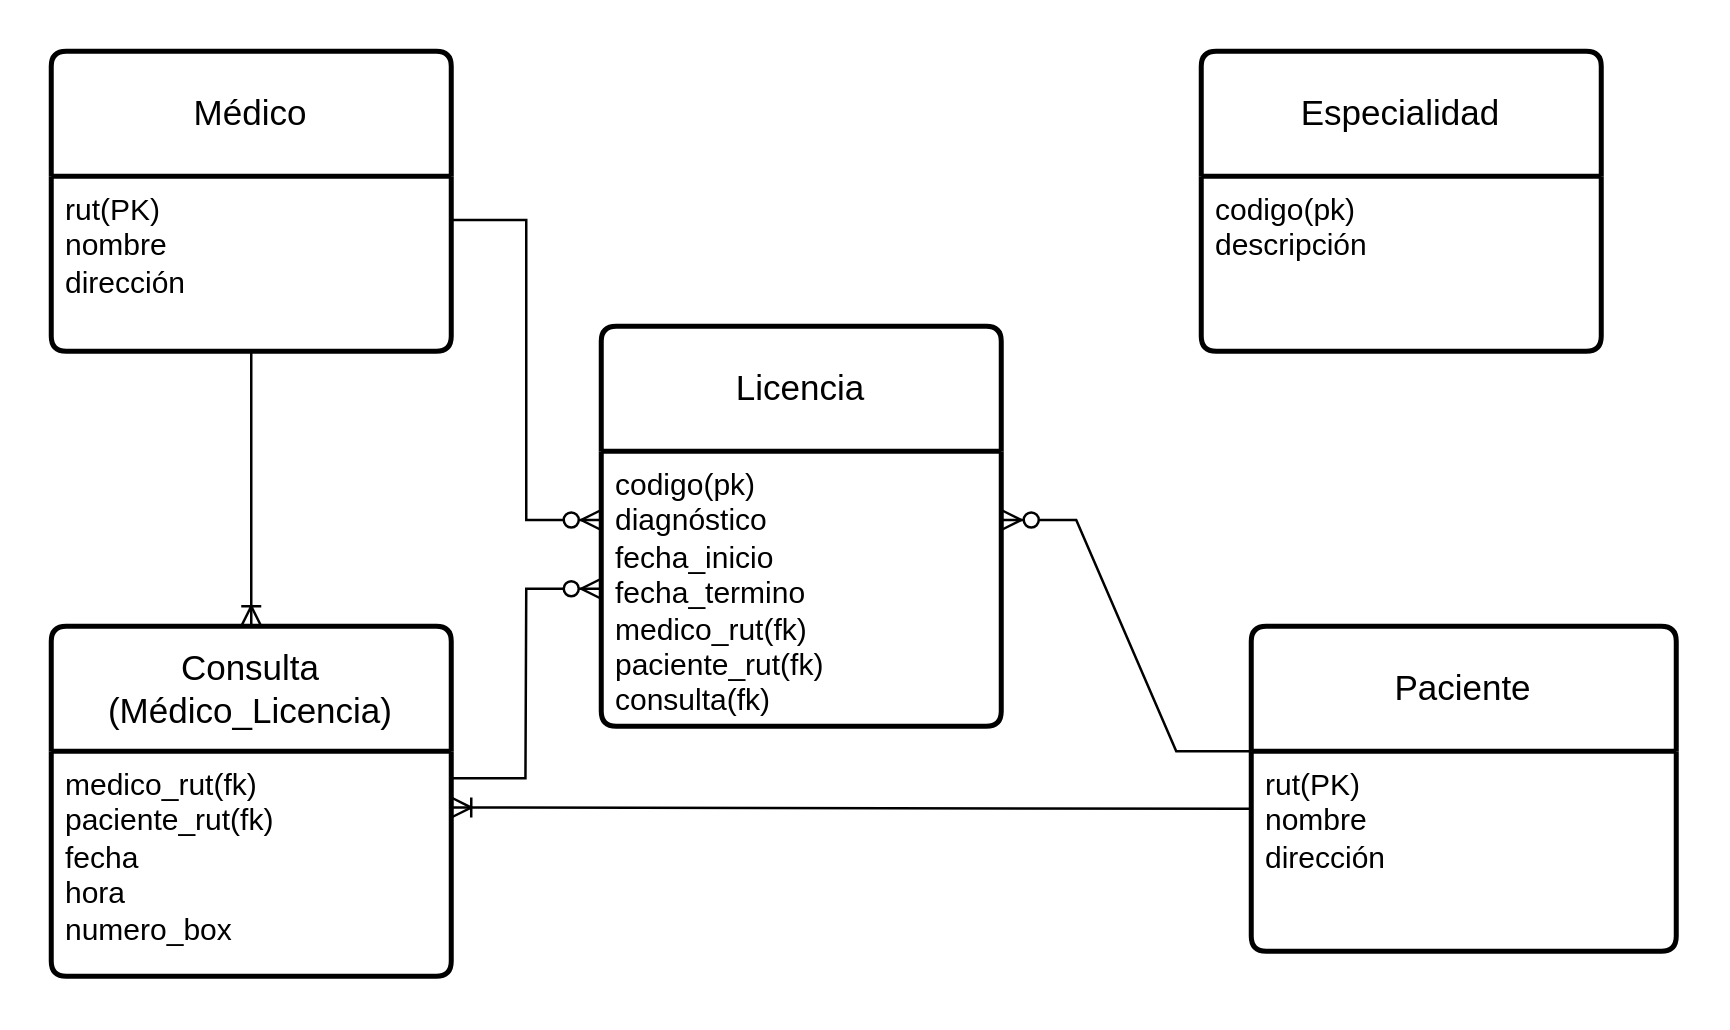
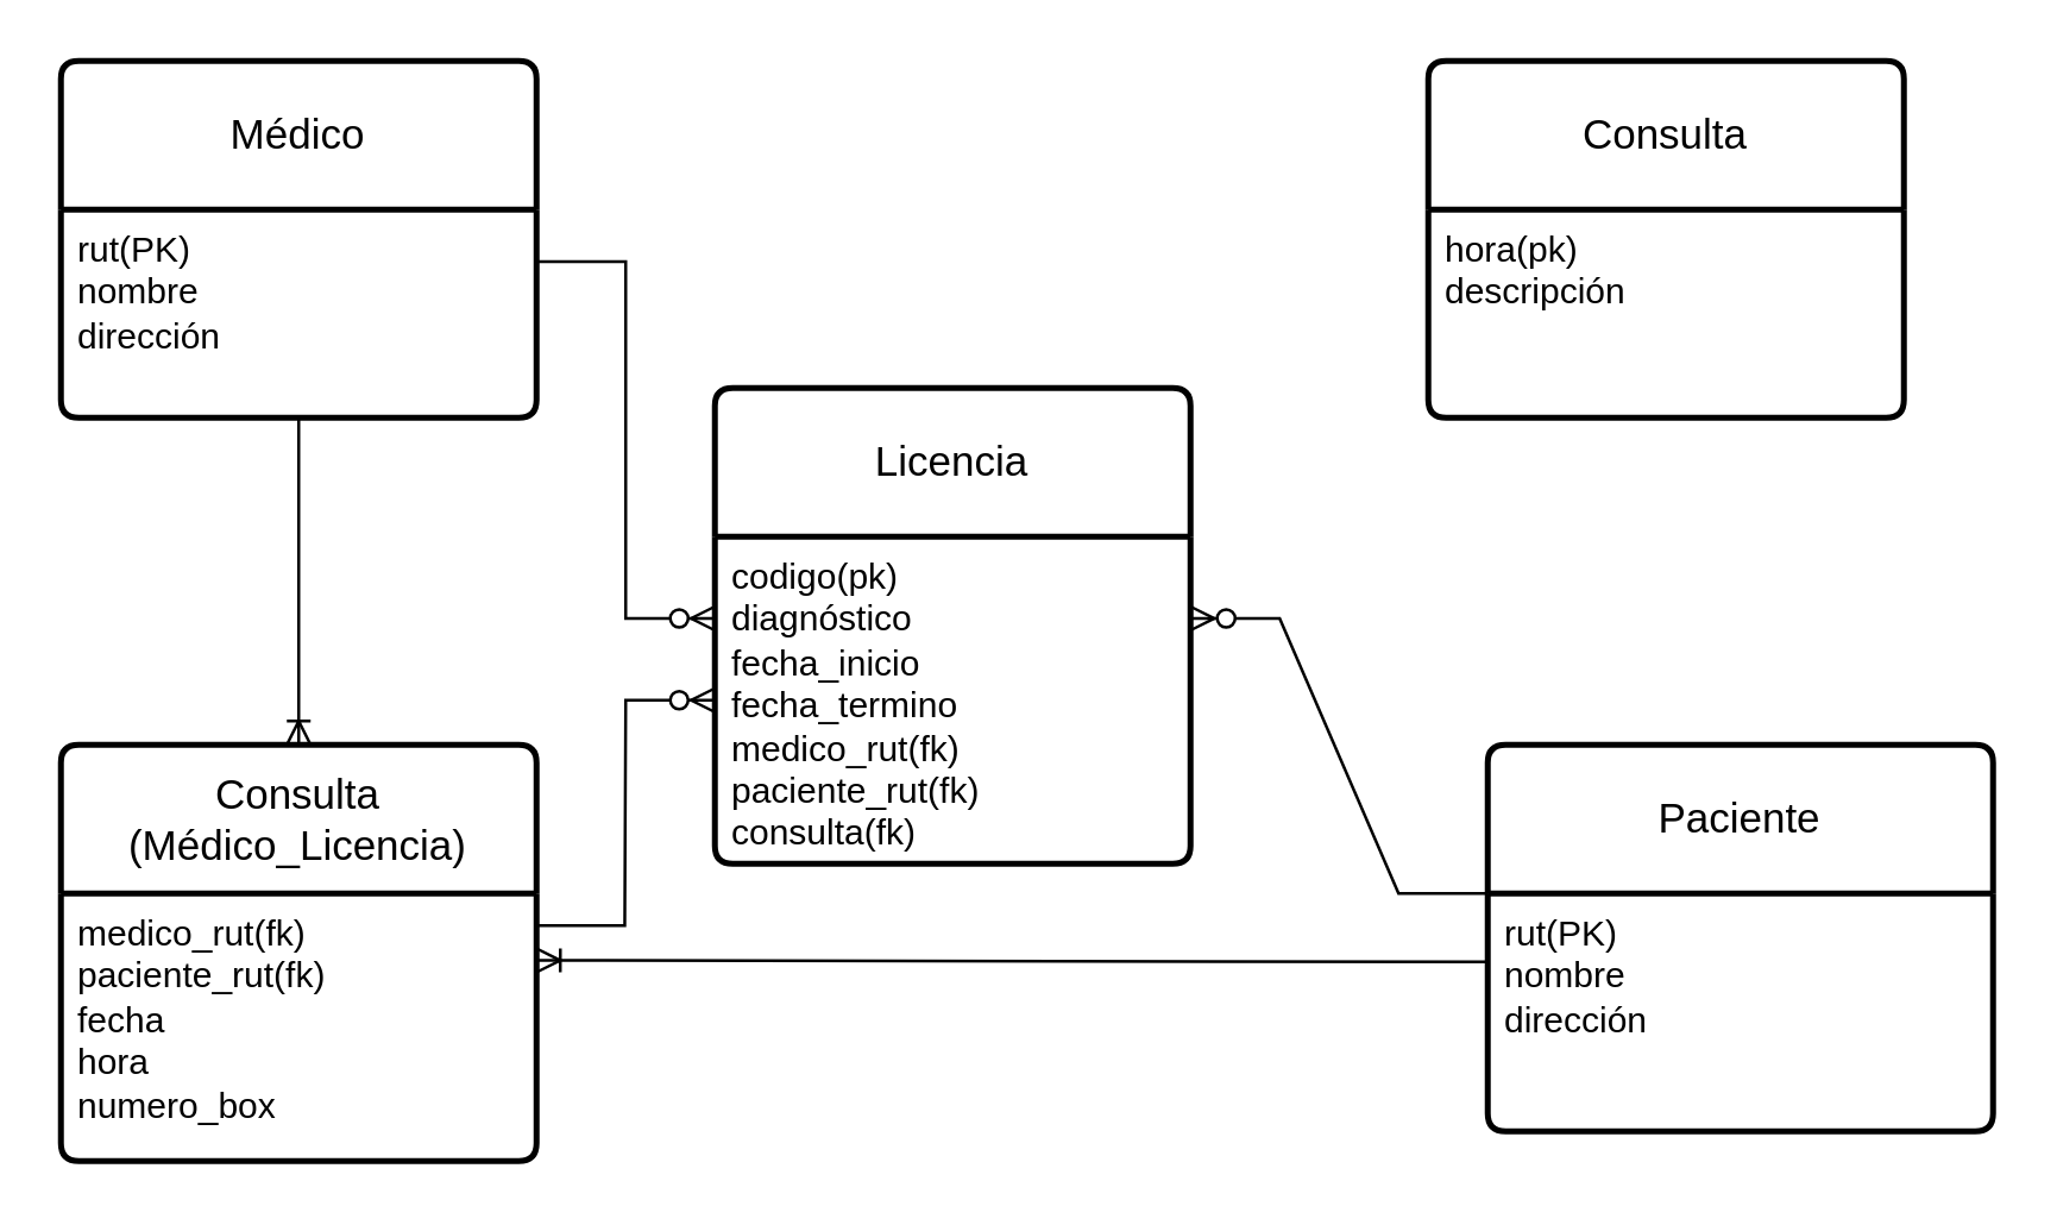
- <mxCell id="2" value="Especialidad" style="swimlane;childLayout=stackLayout;horizontal=1;startSize=50;horizontalStack=0;rounded=1;fontSize=14;fontStyle=0;strokeWidth=2;resizeParent=0;resizeLast=1;shadow=0;dashed=0;align=center;arcSize=4;whiteSpace=wrap;html=1;" vertex="1" parent="1"><mxGeometry x="480" y="20" width="160" height="120" as="geometry" /></mxCell>
+ <mxCell id="2" value="Consulta" style="swimlane;childLayout=stackLayout;horizontal=1;startSize=50;horizontalStack=0;rounded=1;fontSize=14;fontStyle=0;strokeWidth=2;resizeParent=0;resizeLast=1;shadow=0;dashed=0;align=center;arcSize=4;whiteSpace=wrap;html=1;" vertex="1" parent="1"><mxGeometry x="480" y="20" width="160" height="120" as="geometry" /></mxCell>
- <mxCell id="3" value="codigo(pk)&lt;div&gt;descripción&lt;/div&gt;" style="align=left;strokeColor=none;fillColor=none;spacingLeft=4;fontSize=12;verticalAlign=top;resizable=0;rotatable=0;part=1;html=1;" vertex="1" parent="2"><mxGeometry y="50" width="160" height="70" as="geometry" /></mxCell>
+ <mxCell id="3" value="hora(pk)&lt;div&gt;descripción&lt;/div&gt;" style="align=left;strokeColor=none;fillColor=none;spacingLeft=4;fontSize=12;verticalAlign=top;resizable=0;rotatable=0;part=1;html=1;" vertex="1" parent="2"><mxGeometry y="50" width="160" height="70" as="geometry" /></mxCell>
